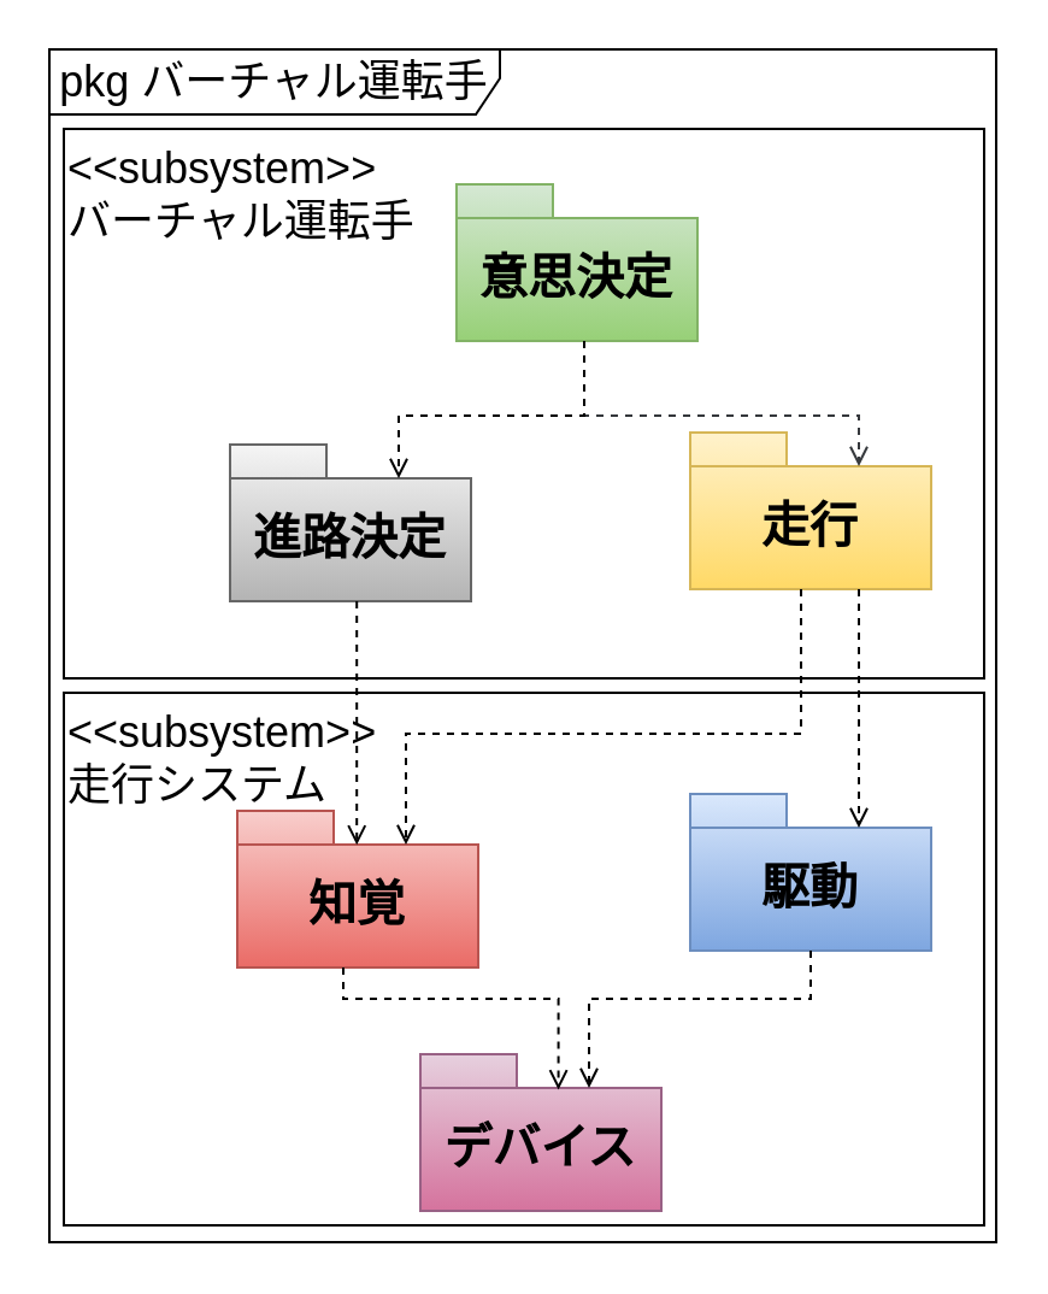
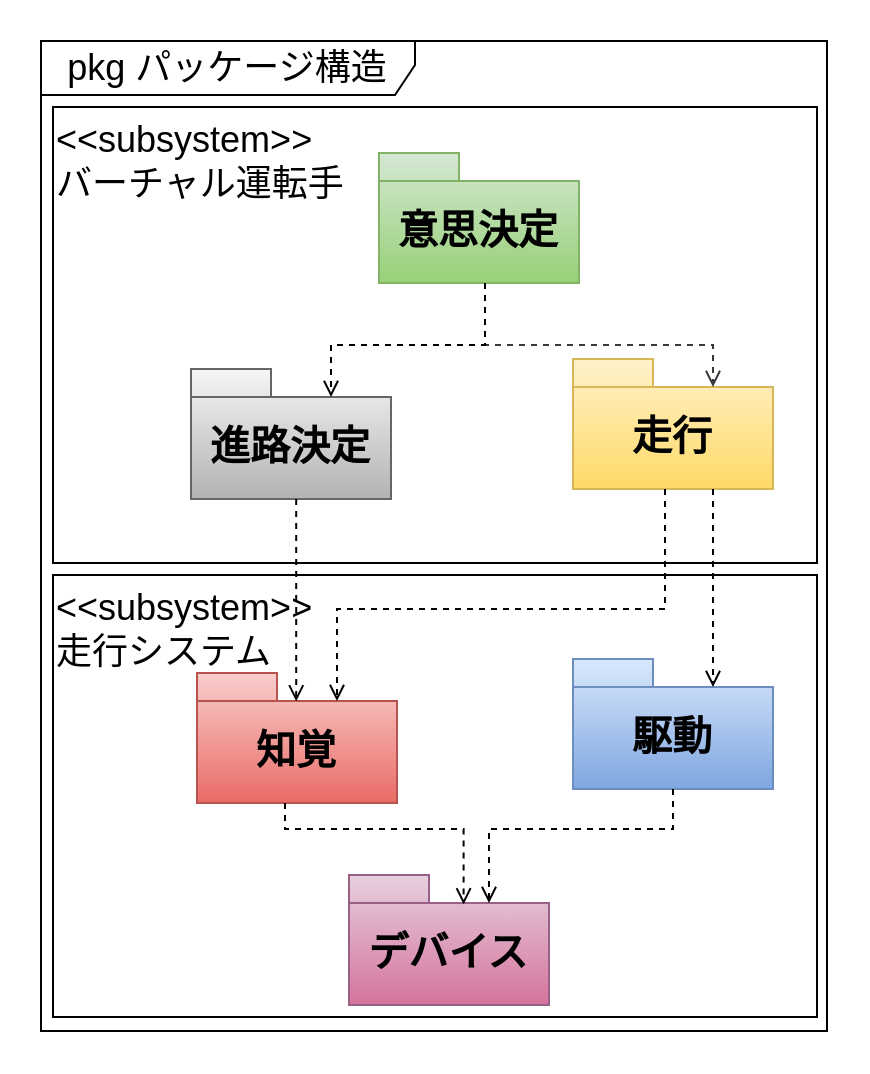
- <mxCell id="17" value="pkg バーチャル運転手" style="shape=umlFrame;whiteSpace=wrap;html=1;pointerEvents=0;width=187;height=27;fontSize=18;" parent="1" vertex="1"><mxGeometry x="20" y="20" width="393" height="495" as="geometry" /></mxCell>
+ <mxCell id="17" value="pkg パッケージ構造" style="shape=umlFrame;whiteSpace=wrap;html=1;pointerEvents=0;width=187;height=27;fontSize=18;" parent="1" vertex="1"><mxGeometry x="20" y="20" width="393" height="495" as="geometry" /></mxCell>
